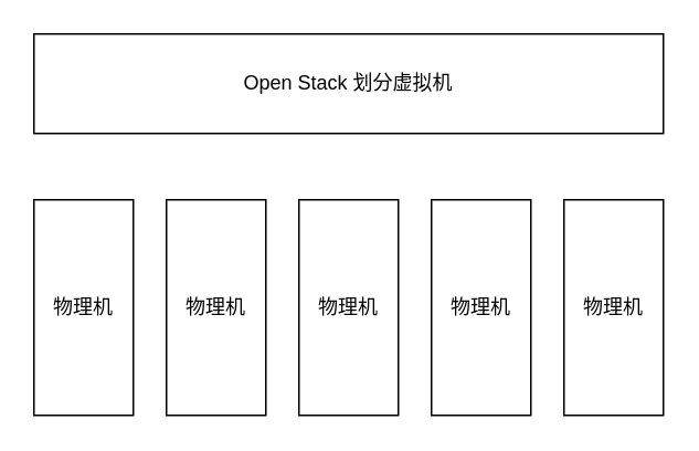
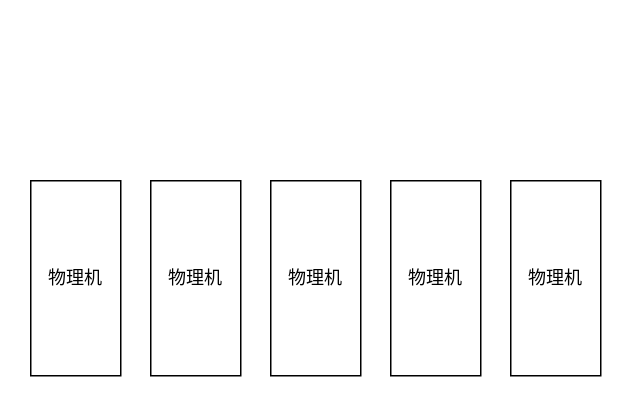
- <mxCell id="3" value="Open Stack 划分虚拟机" style="rounded=0;whiteSpace=wrap;html=1;" vertex="1" parent="1"><mxGeometry x="20" y="20" width="380" height="60" as="geometry" /></mxCell>
